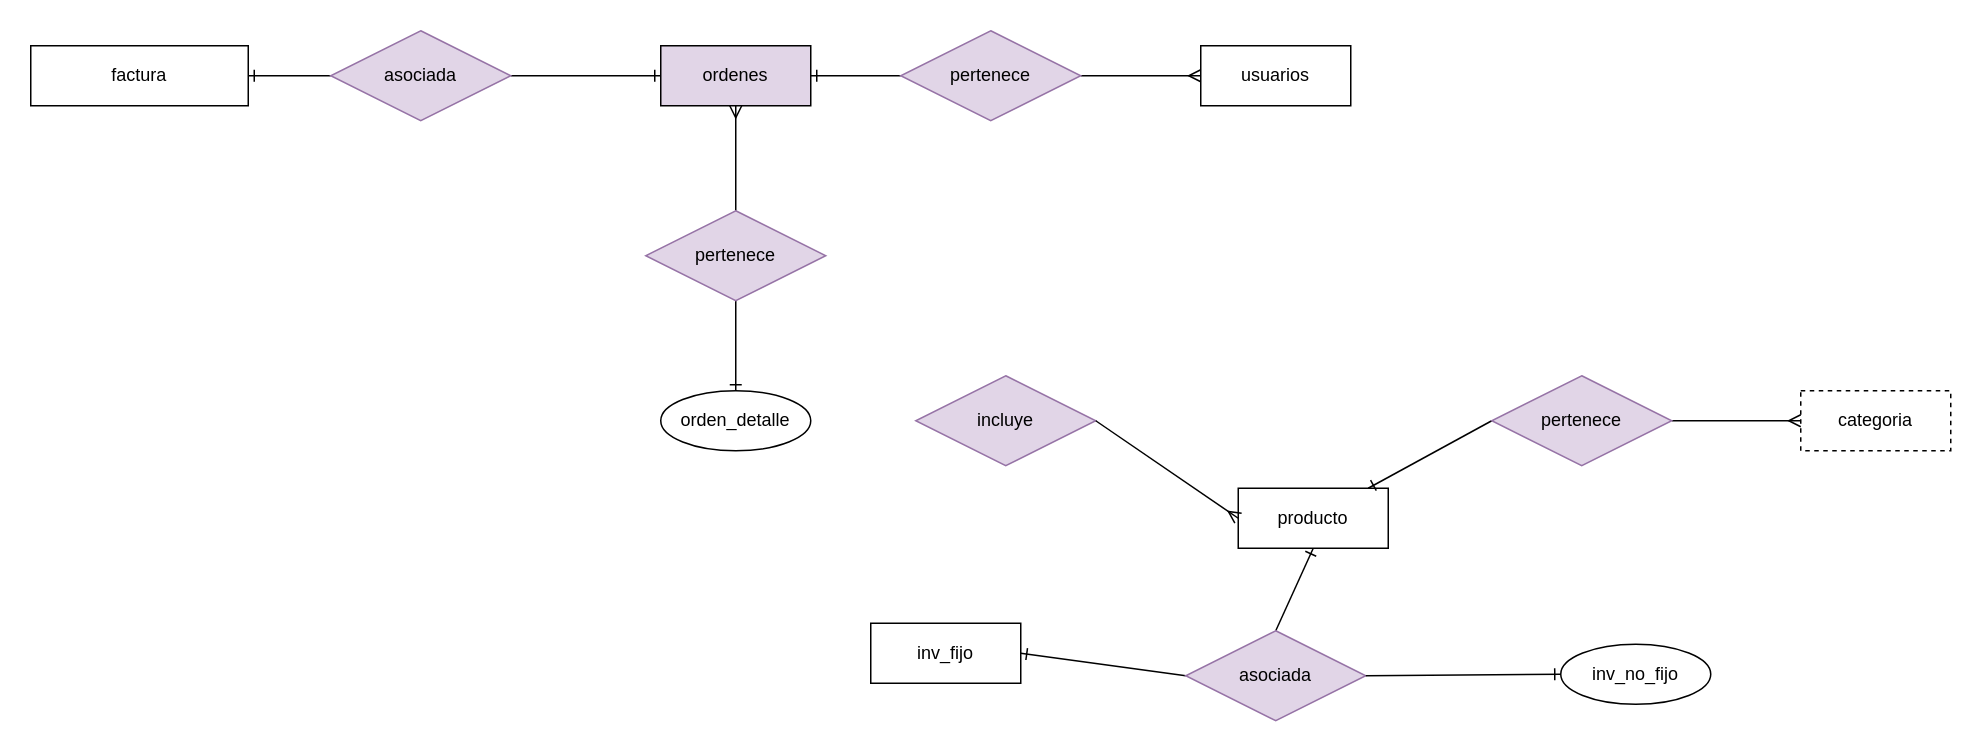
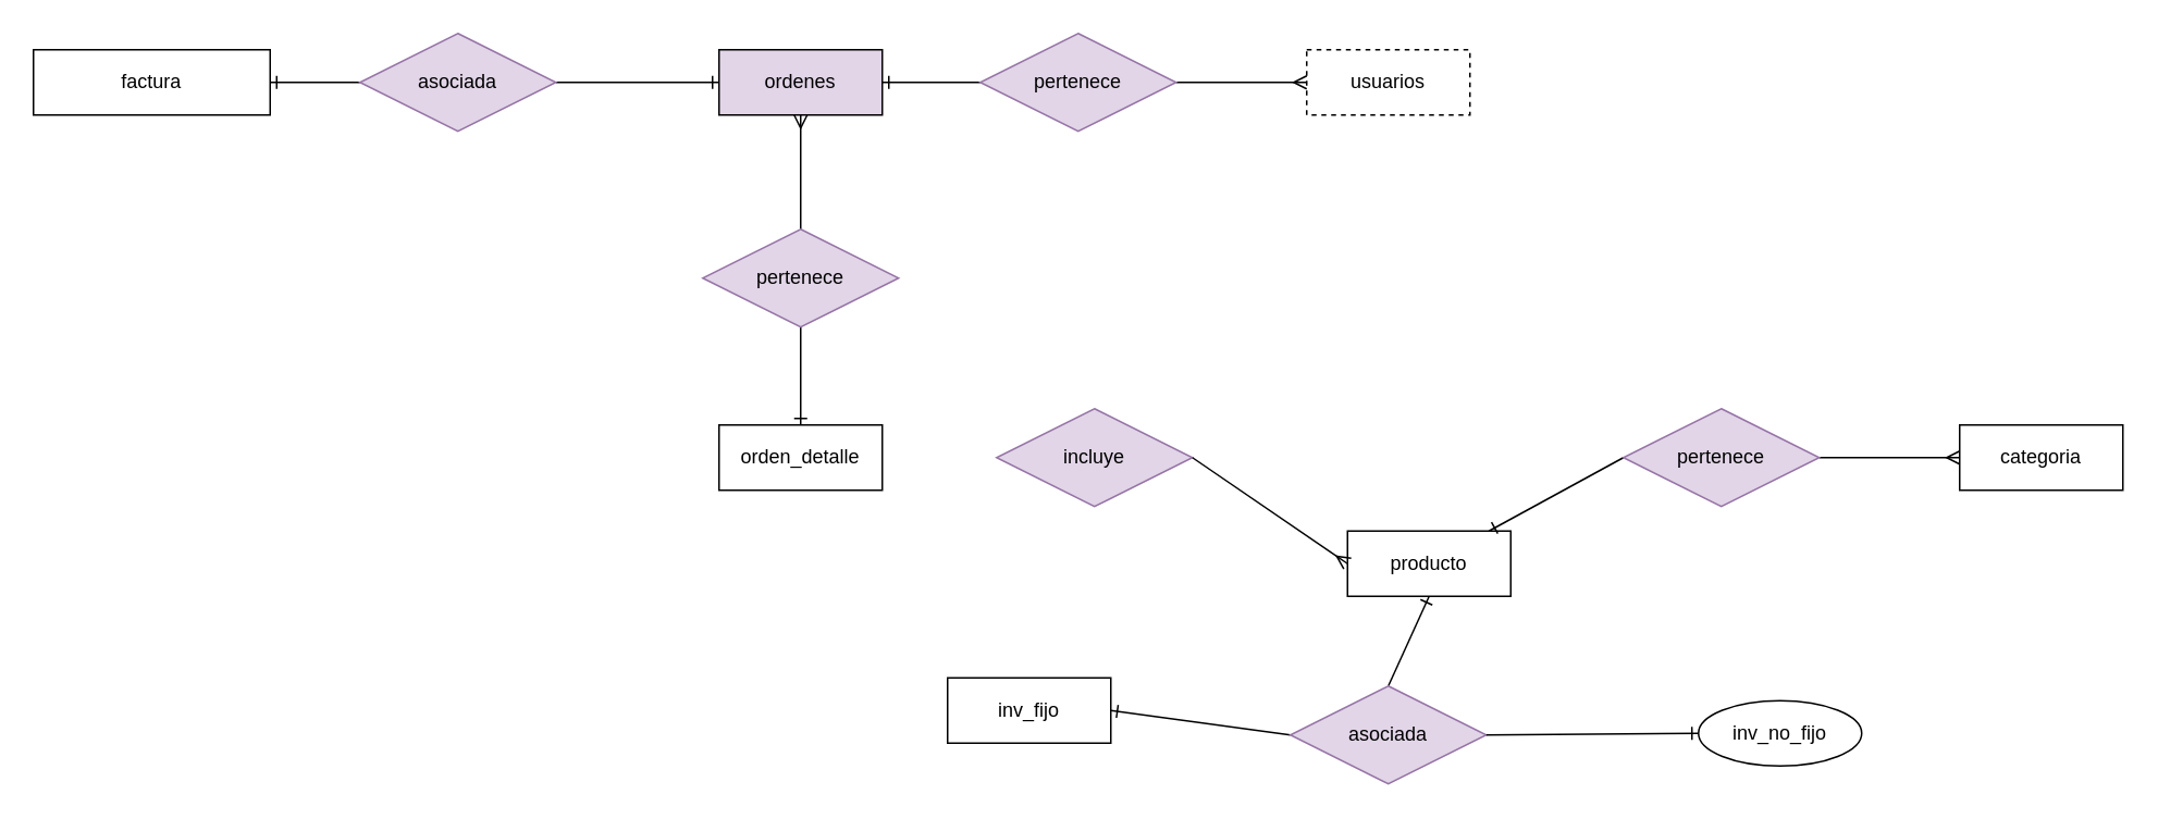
- <mxCell id="6" value="usuarios" style="whiteSpace=wrap;html=1;align=center;" vertex="1" parent="1"><mxGeometry x="800" y="30" width="100" height="40" as="geometry" /></mxCell>
+ <mxCell id="6" value="usuarios" style="whiteSpace=wrap;html=1;align=center;dashed=1;" vertex="1" parent="1"><mxGeometry x="800" y="30" width="100" height="40" as="geometry" /></mxCell>
- <mxCell id="4" value="orden_detalle" style="ellipse;whiteSpace=wrap;html=1;align=center;" vertex="1" parent="1"><mxGeometry x="440" y="260" width="100" height="40" as="geometry" /></mxCell>
+ <mxCell id="4" value="orden_detalle" style="whiteSpace=wrap;html=1;align=center;" vertex="1" parent="1"><mxGeometry x="440" y="260" width="100" height="40" as="geometry" /></mxCell>
- <mxCell id="2" value="categoria" style="whiteSpace=wrap;html=1;align=center;dashed=1;" vertex="1" parent="1"><mxGeometry x="1200" y="260" width="100" height="40" as="geometry" /></mxCell>
+ <mxCell id="2" value="categoria" style="whiteSpace=wrap;html=1;align=center;" vertex="1" parent="1"><mxGeometry x="1200" y="260" width="100" height="40" as="geometry" /></mxCell>
